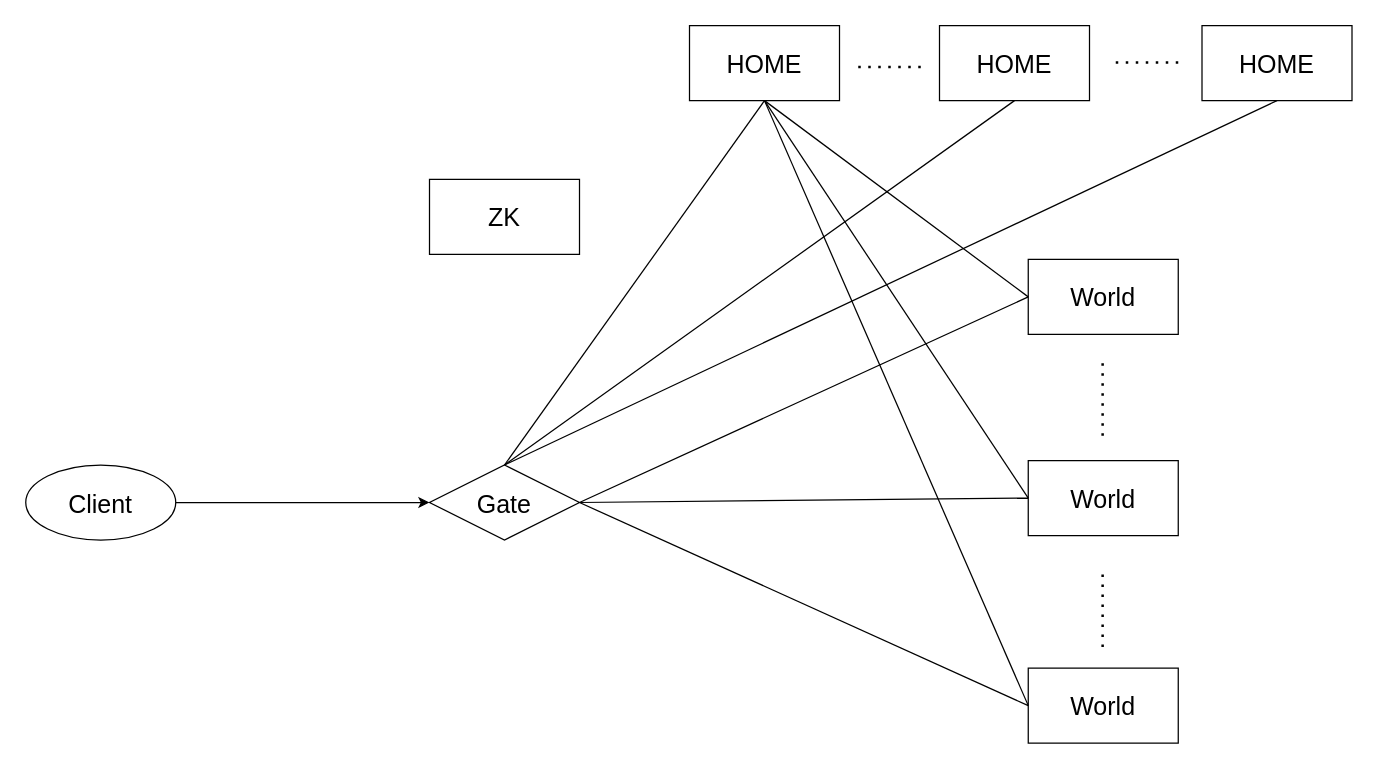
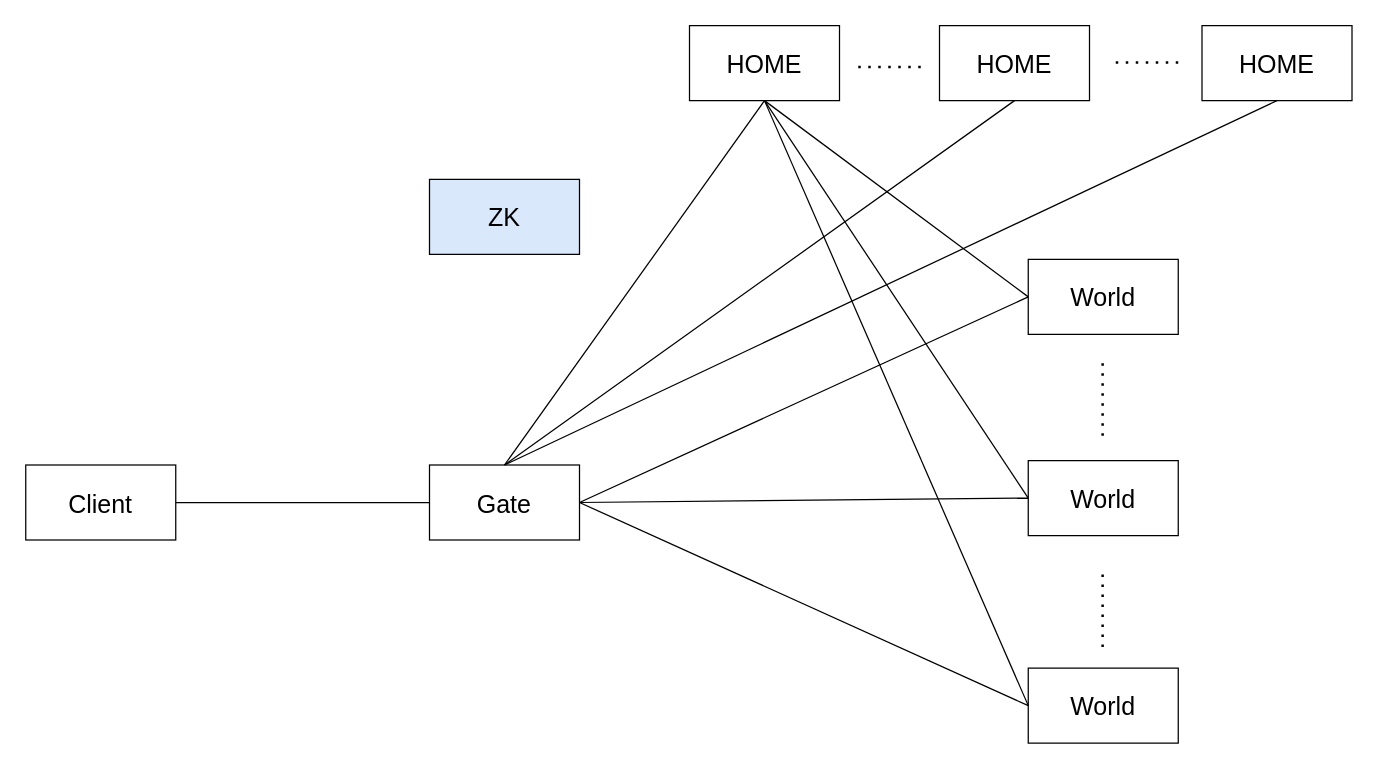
- <mxCell id="5" value="&lt;font style=&quot;font-size: 20px&quot;&gt;ZK&lt;/font&gt;" style="rounded=0;whiteSpace=wrap;html=1;" parent="1" vertex="1"><mxGeometry x="343" y="143" width="120" height="60" as="geometry" /></mxCell>
+ <mxCell id="5" value="&lt;font style=&quot;font-size: 20px&quot;&gt;ZK&lt;/font&gt;" style="rounded=0;whiteSpace=wrap;html=1;fillColor=#dae8fc;" parent="1" vertex="1"><mxGeometry x="343" y="143" width="120" height="60" as="geometry" /></mxCell>
- <mxCell id="2" value="&lt;font style=&quot;font-size: 20px&quot;&gt;Client&lt;/font&gt;" style="ellipse;whiteSpace=wrap;html=1;" parent="1" vertex="1"><mxGeometry x="20" y="371.5" width="120" height="60" as="geometry" /></mxCell>
+ <mxCell id="2" value="&lt;font style=&quot;font-size: 20px&quot;&gt;Client&lt;/font&gt;" style="rounded=0;whiteSpace=wrap;html=1;" parent="1" vertex="1"><mxGeometry x="20" y="371.5" width="120" height="60" as="geometry" /></mxCell>
- <mxCell id="4" value="" style="endArrow=classic;html=1;exitX=1;exitY=0.5;exitDx=0;exitDy=0;entryX=0;entryY=0.5;entryDx=0;entryDy=0;" parent="1" source="2" edge="1" target="3"><mxGeometry width="50" height="50" relative="1" as="geometry"><mxPoint x="233" y="370" as="sourcePoint" /><mxPoint x="324" y="401.5" as="targetPoint" /></mxGeometry></mxCell>
+ <mxCell id="4" value="" style="endArrow=none;html=1;exitX=1;exitY=0.5;exitDx=0;exitDy=0;entryX=0;entryY=0.5;entryDx=0;entryDy=0;" parent="1" source="2" edge="1" target="3"><mxGeometry width="50" height="50" relative="1" as="geometry"><mxPoint x="233" y="370" as="sourcePoint" /><mxPoint x="324" y="401.5" as="targetPoint" /></mxGeometry></mxCell>
- <mxCell id="3" value="&lt;font style=&quot;font-size: 20px&quot;&gt;Gate&lt;/font&gt;" style="rhombus;whiteSpace=wrap;html=1;" parent="1" vertex="1"><mxGeometry x="343" y="371.5" width="120" height="60" as="geometry" /></mxCell>
+ <mxCell id="3" value="&lt;font style=&quot;font-size: 20px&quot;&gt;Gate&lt;/font&gt;" style="rounded=0;whiteSpace=wrap;html=1;" parent="1" vertex="1"><mxGeometry x="343" y="371.5" width="120" height="60" as="geometry" /></mxCell>
